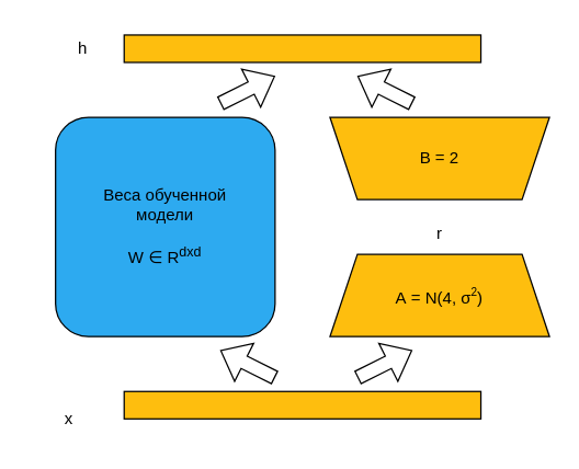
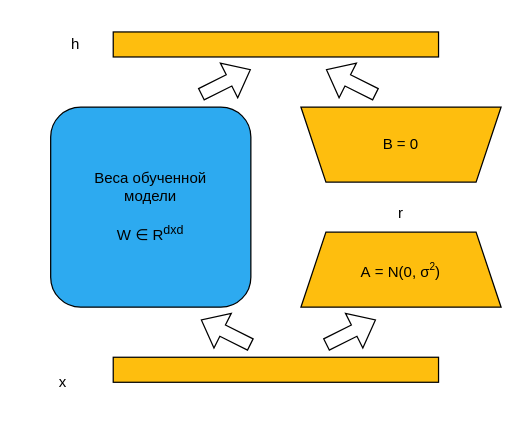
- <mxCell id="5" value="B = 2" style="text;html=1;align=center;verticalAlign=middle;whiteSpace=wrap;rounded=0;" vertex="1" parent="1"><mxGeometry x="290" y="100" width="60" height="30" as="geometry" /></mxCell>
+ <mxCell id="5" value="B = 0" style="text;html=1;align=center;verticalAlign=middle;whiteSpace=wrap;rounded=0;" vertex="1" parent="1"><mxGeometry x="290" y="100" width="60" height="30" as="geometry" /></mxCell>
- <mxCell id="2" value="А = N(4,&amp;nbsp;σ&lt;sup&gt;&lt;font style=&quot;font-size: 8px;&quot;&gt;2&lt;/font&gt;&lt;/sup&gt;)" style="shape=trapezoid;perimeter=trapezoidPerimeter;whiteSpace=wrap;html=1;fixedSize=1;fillColor=#FEBE0E;" vertex="1" parent="1"><mxGeometry x="240" y="185" width="160" height="60" as="geometry" /></mxCell>
+ <mxCell id="2" value="А = N(0,&amp;nbsp;σ&lt;sup&gt;&lt;font style=&quot;font-size: 8px;&quot;&gt;2&lt;/font&gt;&lt;/sup&gt;)" style="shape=trapezoid;perimeter=trapezoidPerimeter;whiteSpace=wrap;html=1;fixedSize=1;fillColor=#FEBE0E;" vertex="1" parent="1"><mxGeometry x="240" y="185" width="160" height="60" as="geometry" /></mxCell>
